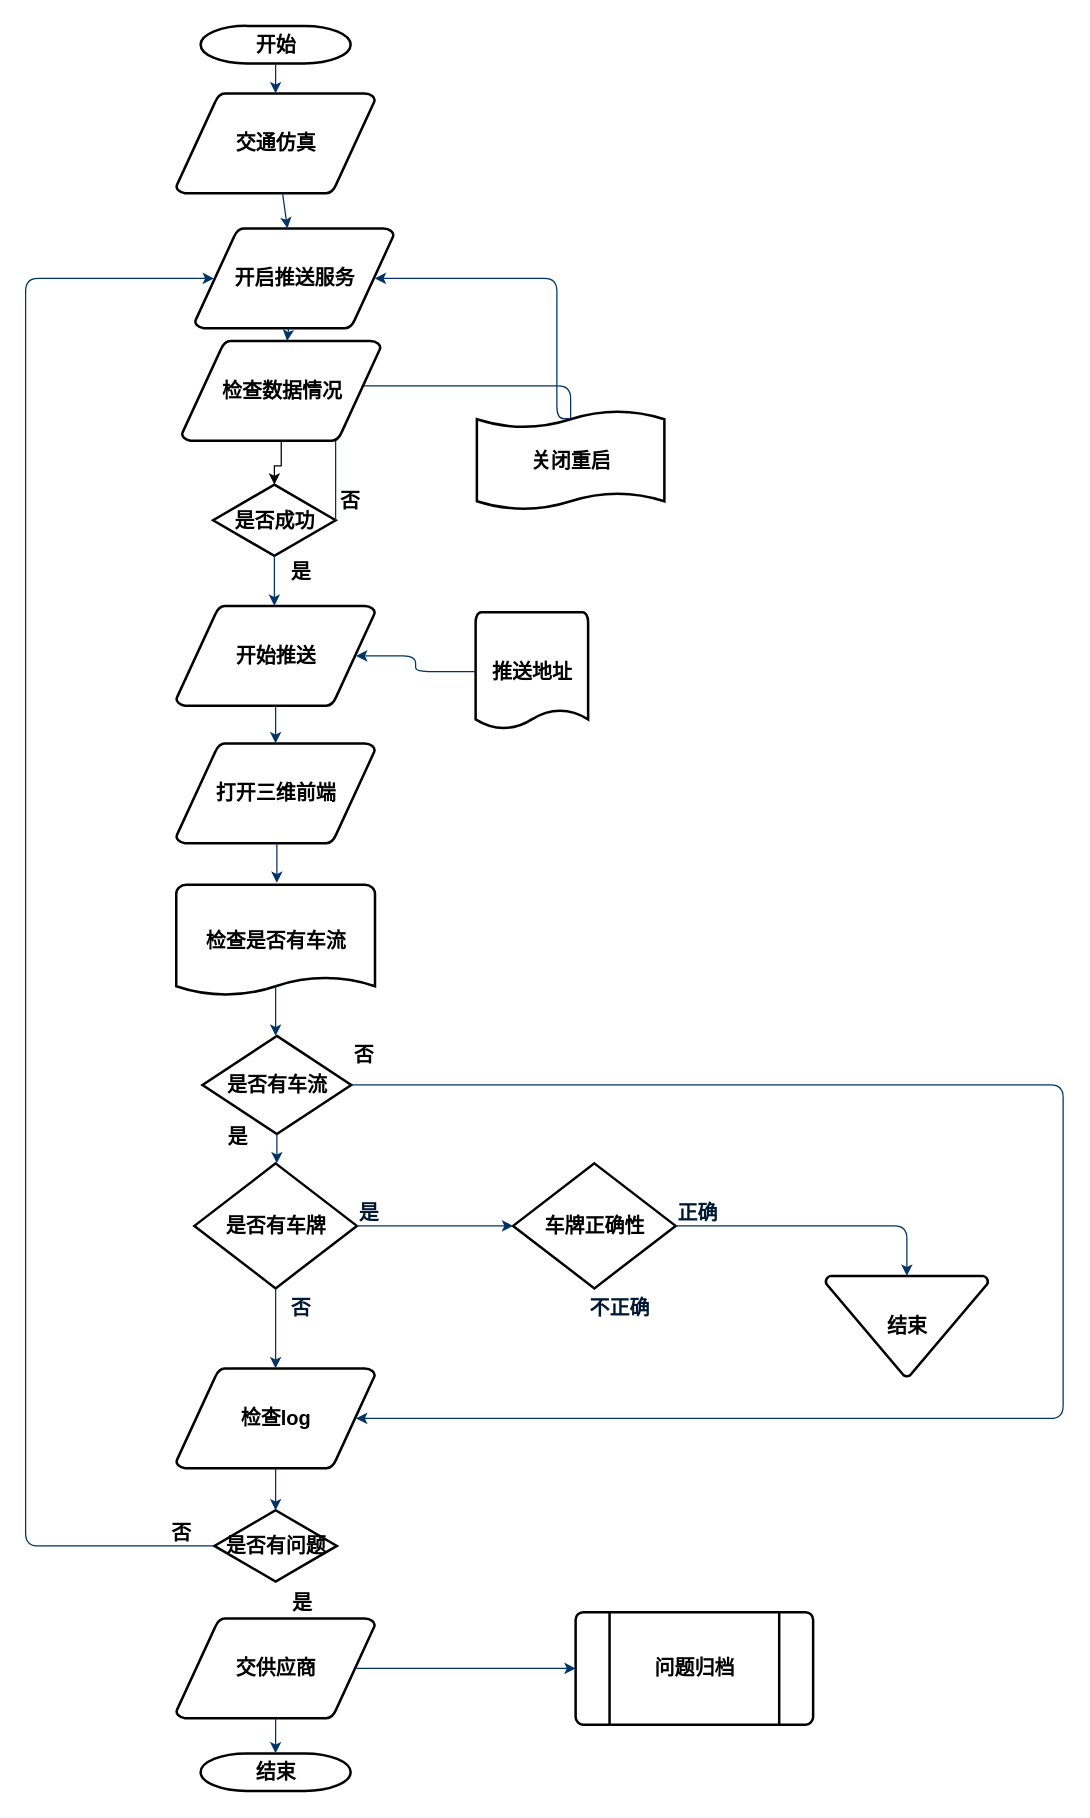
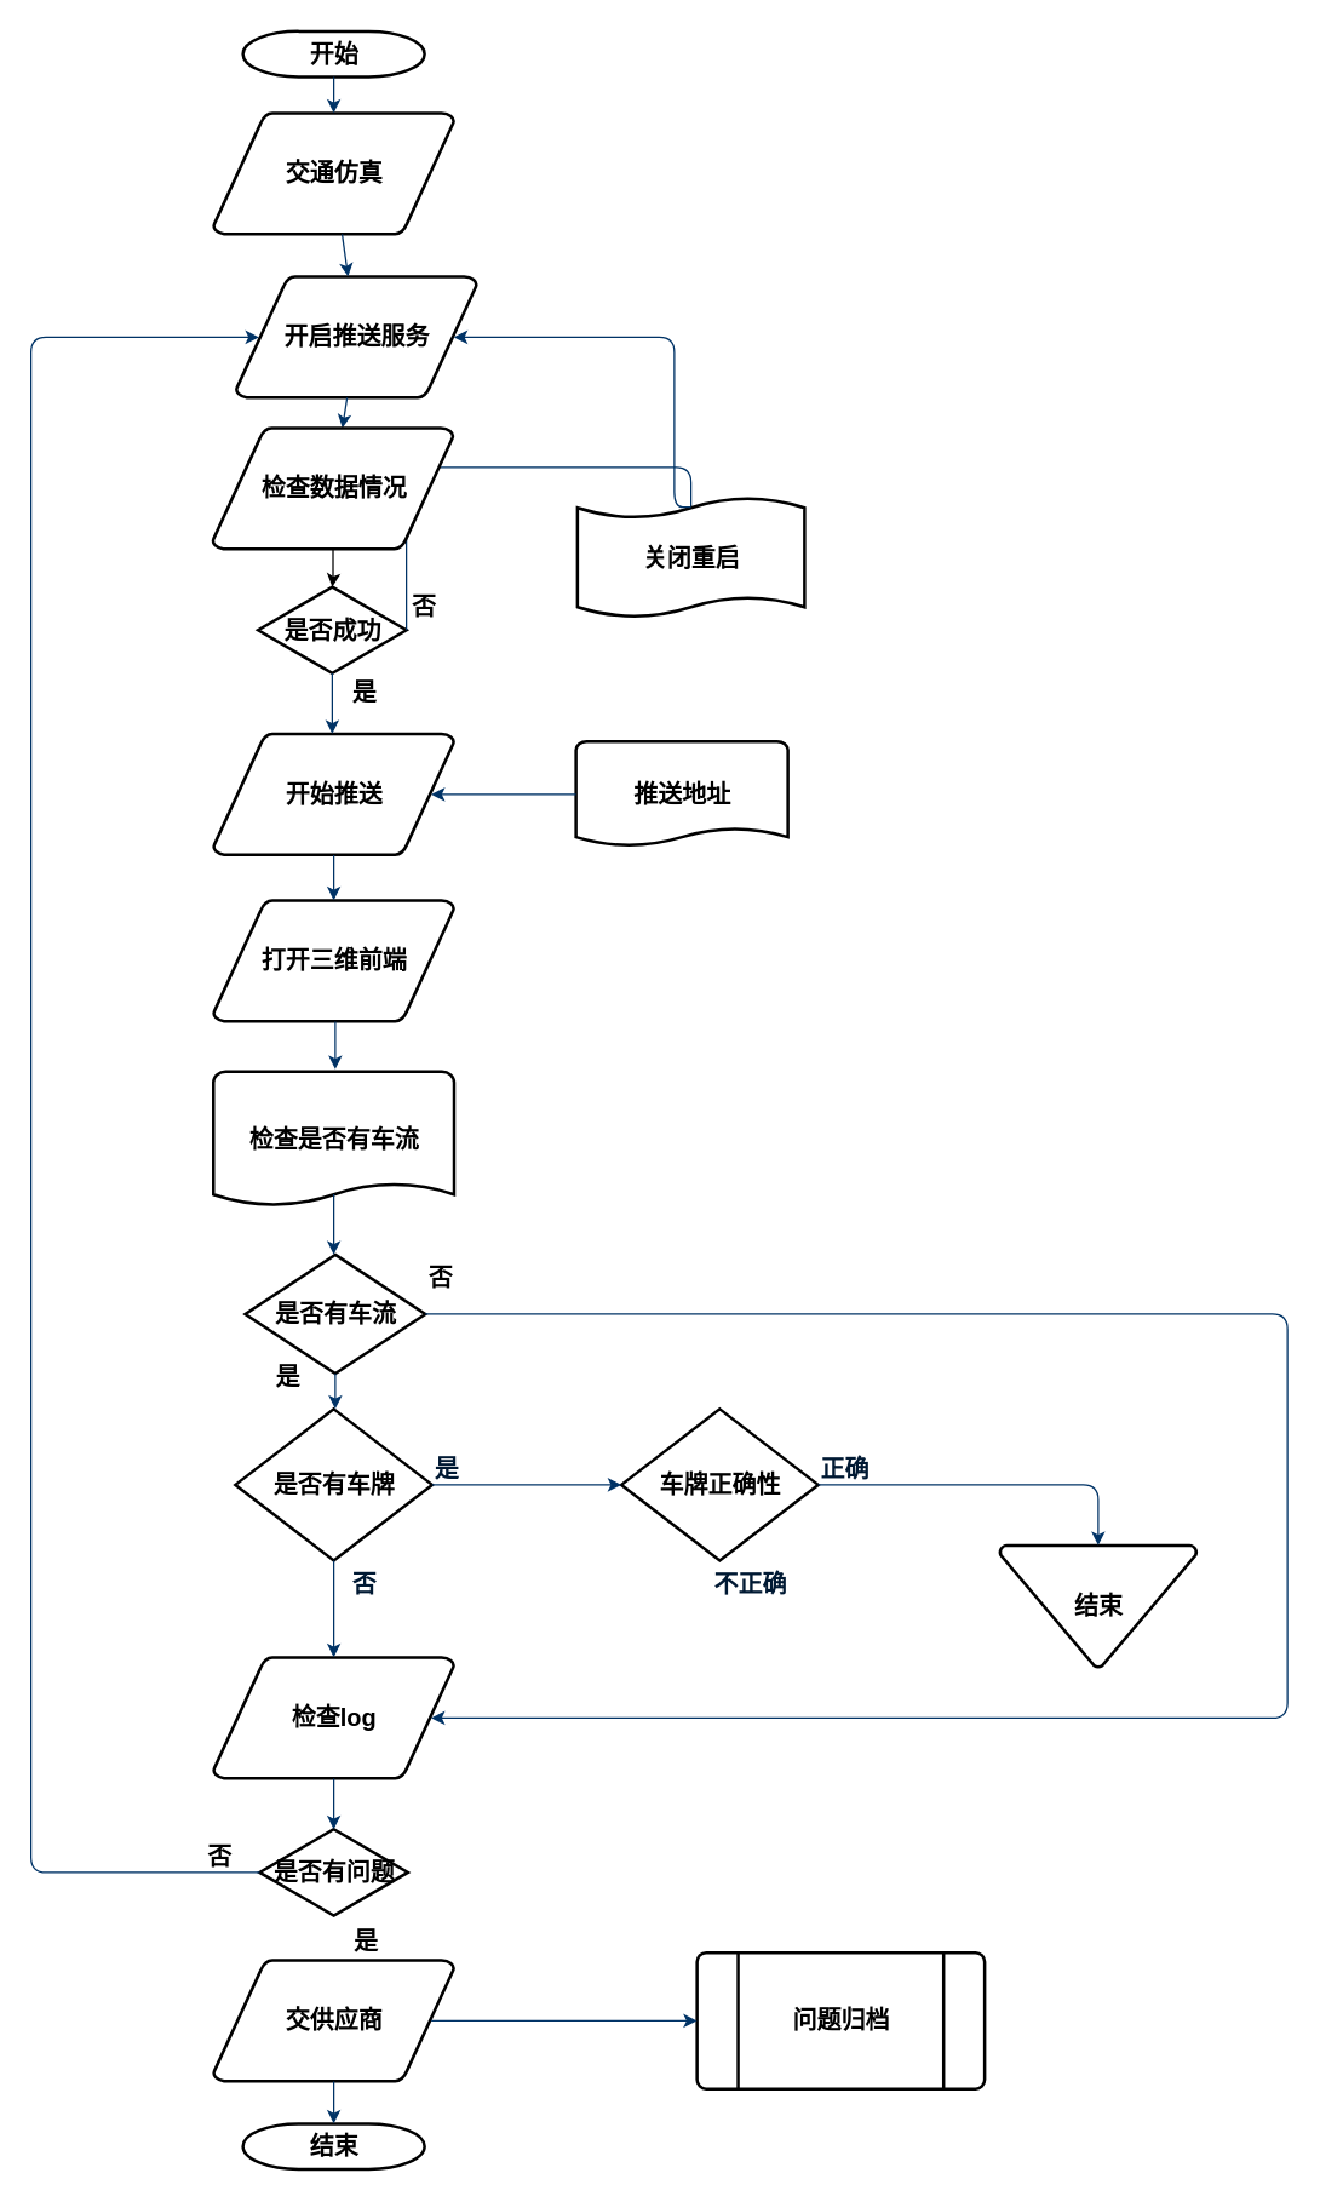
- <mxCell id="50" value="检查数据情况" style="shape=mxgraph.flowchart.data;strokeWidth=2;gradientColor=none;gradientDirection=north;fontStyle=1;html=1;fontSize=16;" vertex="1" parent="1"><mxGeometry x="145" y="272" width="159" height="80" as="geometry" /></mxCell>
+ <mxCell id="50" value="检查数据情况" style="shape=mxgraph.flowchart.data;strokeWidth=2;gradientColor=none;gradientDirection=north;fontStyle=1;html=1;fontSize=16;" vertex="1" parent="1"><mxGeometry x="140" y="282" width="159" height="80" as="geometry" /></mxCell>
- <mxCell id="15" value="推送地址" style="shape=mxgraph.flowchart.document;strokeWidth=2;gradientColor=none;gradientDirection=north;fontStyle=1;html=1;fontSize=16;" vertex="1" parent="1"><mxGeometry x="380" y="489" width="90" height="95" as="geometry" /></mxCell>
+ <mxCell id="15" value="推送地址" style="shape=mxgraph.flowchart.document;strokeWidth=2;gradientColor=none;gradientDirection=north;fontStyle=1;html=1;fontSize=16;" vertex="1" parent="1"><mxGeometry x="380" y="489" width="140" height="70" as="geometry" /></mxCell>
